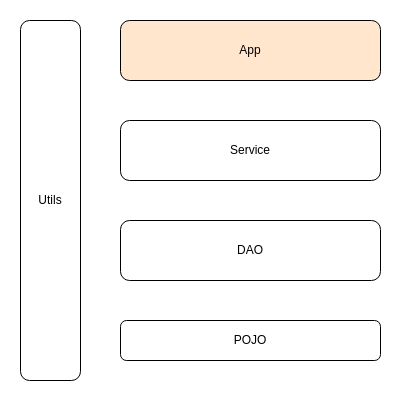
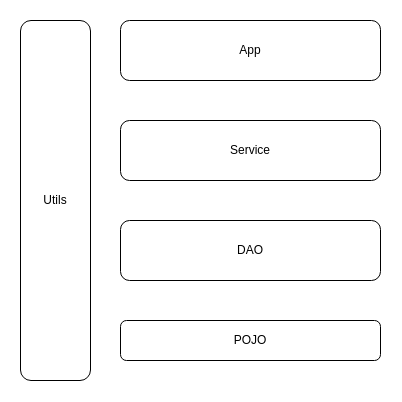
- <mxCell id="3" value="App" style="rounded=1;whiteSpace=wrap;html=1;fillColor=#ffe6cc;" vertex="1" parent="1"><mxGeometry x="120" y="20" width="260" height="60" as="geometry" /></mxCell>
+ <mxCell id="3" value="App" style="rounded=1;whiteSpace=wrap;html=1;" vertex="1" parent="1"><mxGeometry x="120" y="20" width="260" height="60" as="geometry" /></mxCell>
- <mxCell id="2" value="Utils" style="rounded=1;whiteSpace=wrap;html=1;" vertex="1" parent="1"><mxGeometry x="20" y="20" width="60" height="360" as="geometry" /></mxCell>
+ <mxCell id="2" value="Utils" style="rounded=1;whiteSpace=wrap;html=1;" vertex="1" parent="1"><mxGeometry x="20" y="20" width="70" height="360" as="geometry" /></mxCell>
